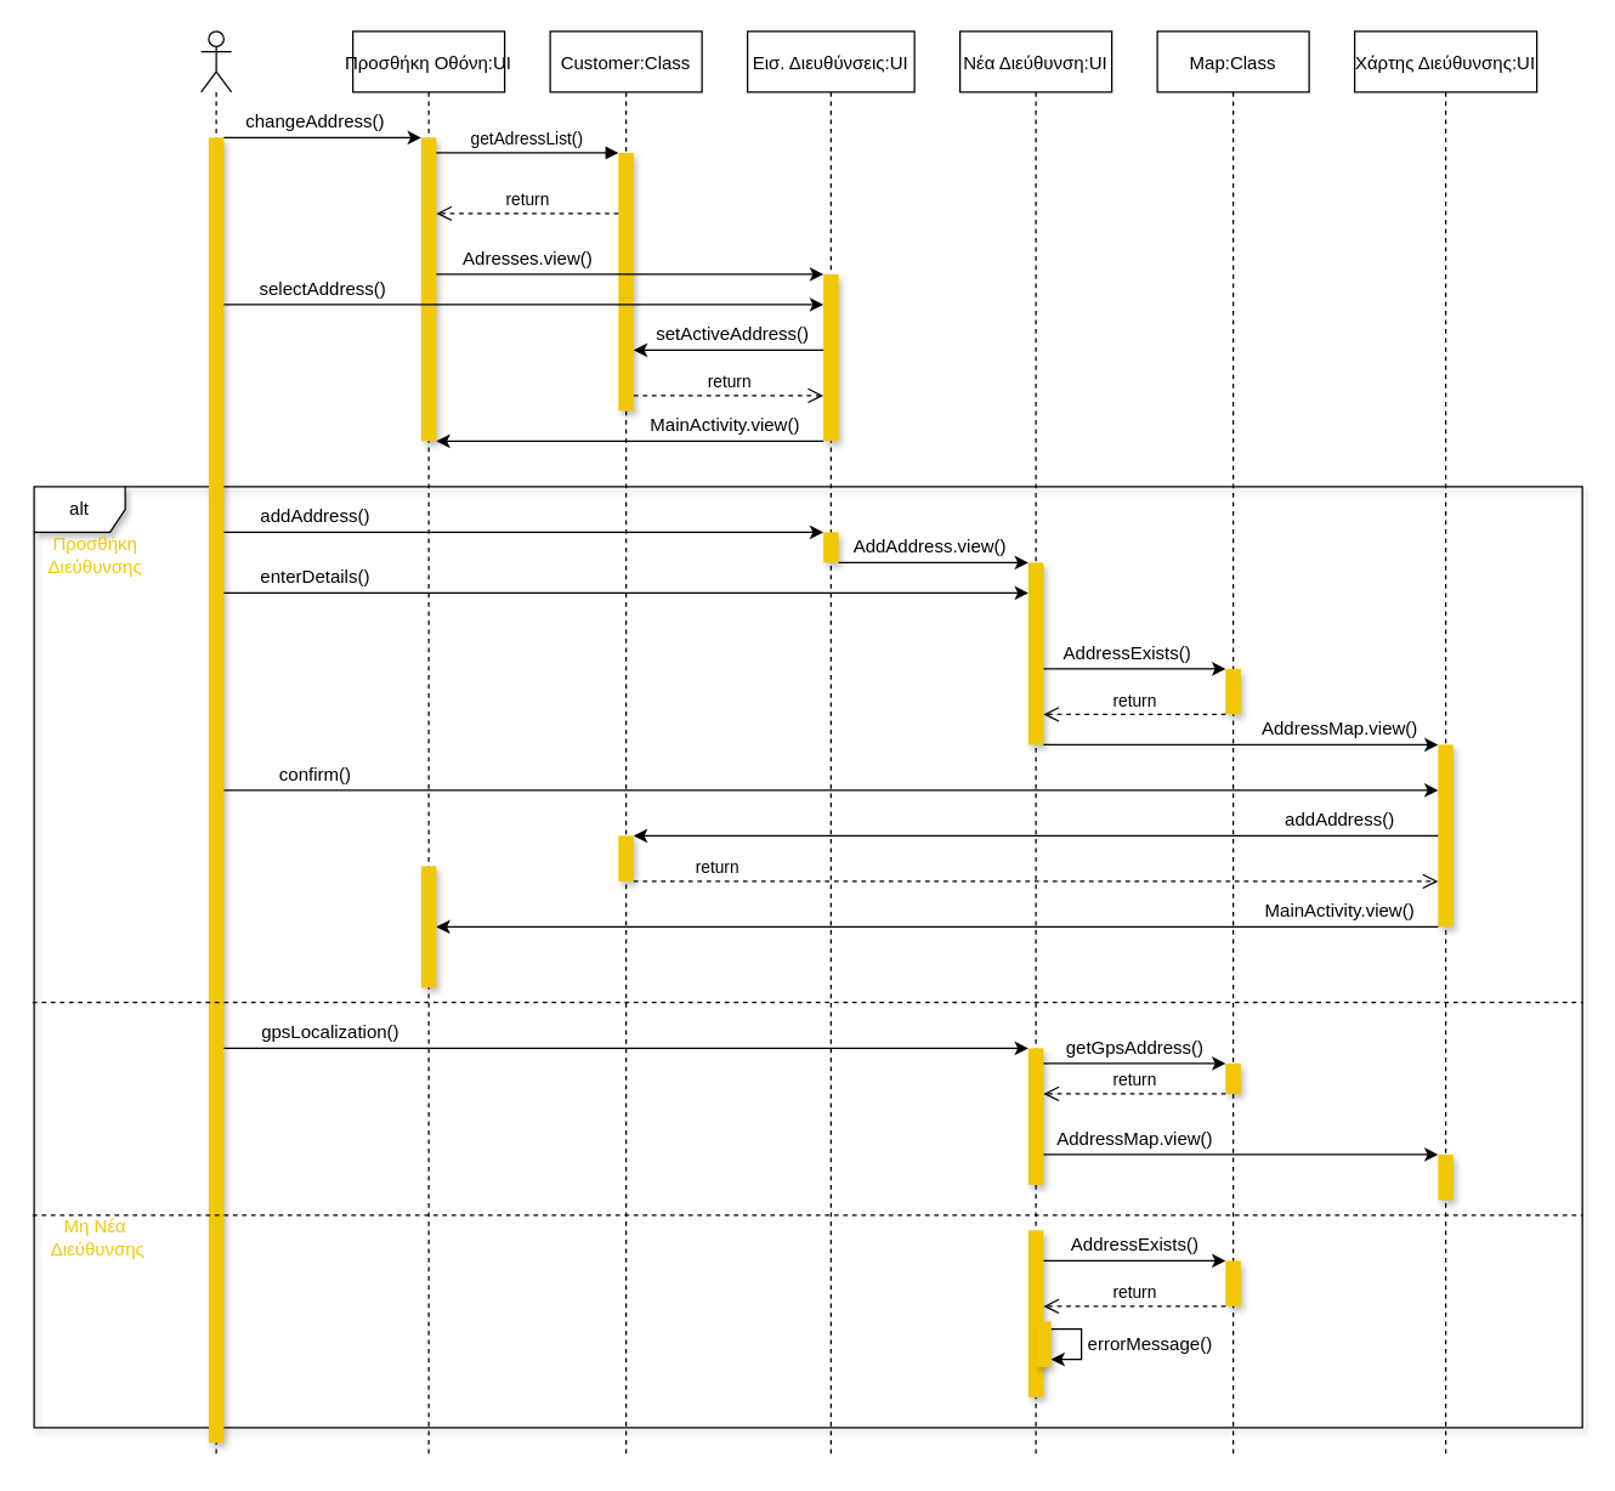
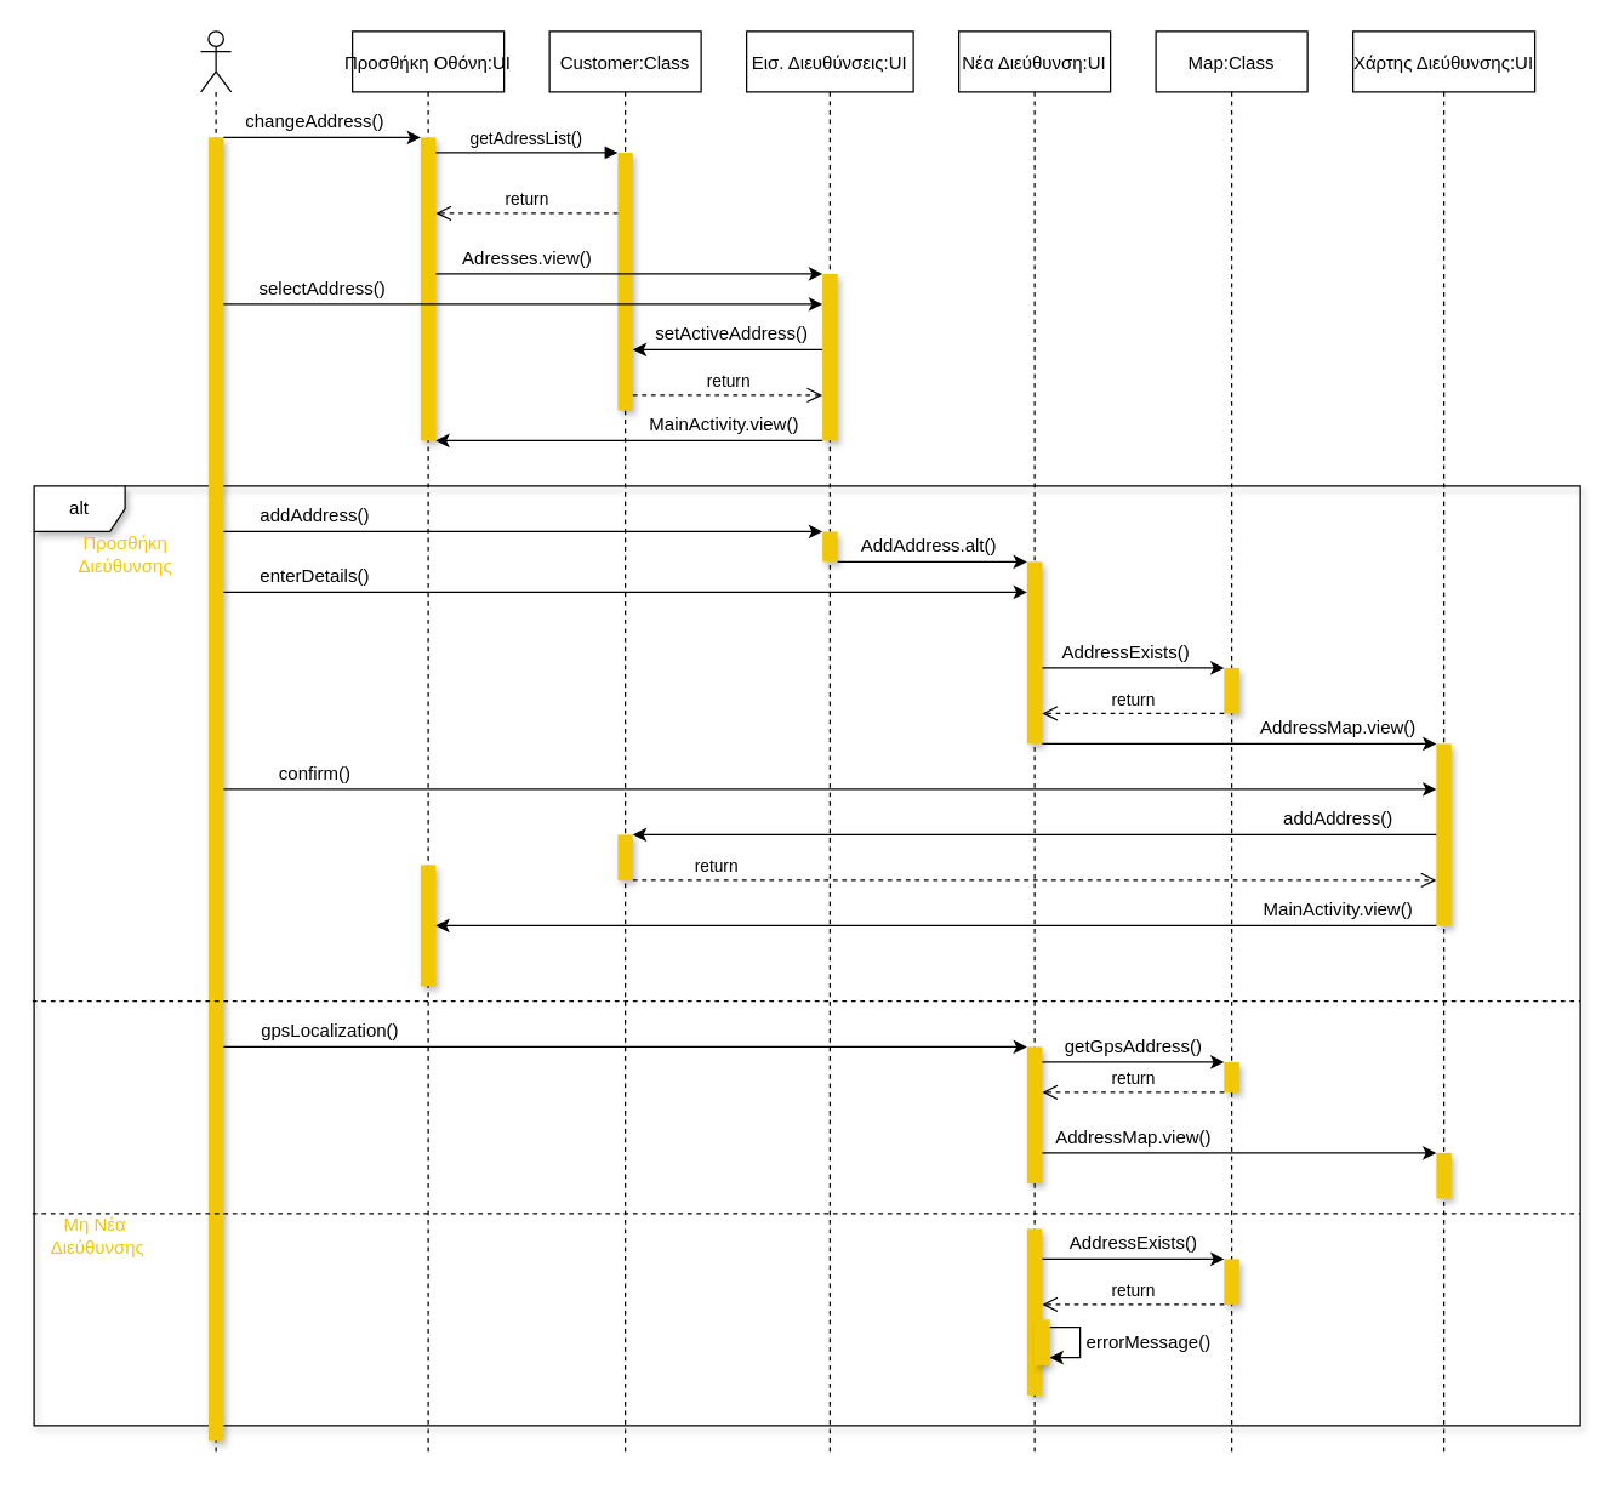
- <mxCell id="55" value="AddAddress.view()" style="text;html=1;align=center;verticalAlign=middle;resizable=0;points=[];autosize=1;strokeColor=none;fillColor=none;" vertex="1" parent="1"><mxGeometry x="552" y="350" width="120" height="20" as="geometry" /></mxCell>
+ <mxCell id="55" value="AddAddress.alt()" style="text;html=1;align=center;verticalAlign=middle;resizable=0;points=[];autosize=1;strokeColor=none;fillColor=none;" vertex="1" parent="1"><mxGeometry x="552" y="350" width="120" height="20" as="geometry" /></mxCell>
- <mxCell id="56" value="Προσθήκη&lt;br&gt;Διεύθυνσης" style="text;html=1;align=center;verticalAlign=middle;resizable=0;points=[];autosize=1;strokeColor=none;fillColor=none;fontColor=#F0C808;" vertex="1" parent="1"><mxGeometry x="22" y="350" width="80" height="30" as="geometry" /></mxCell>
+ <mxCell id="56" value="Προσθήκη&lt;br&gt;Διεύθυνσης" style="text;html=1;align=center;verticalAlign=middle;resizable=0;points=[];autosize=1;strokeColor=none;fillColor=none;fontColor=#F0C808;" vertex="1" parent="1"><mxGeometry x="42" y="350" width="80" height="30" as="geometry" /></mxCell>
